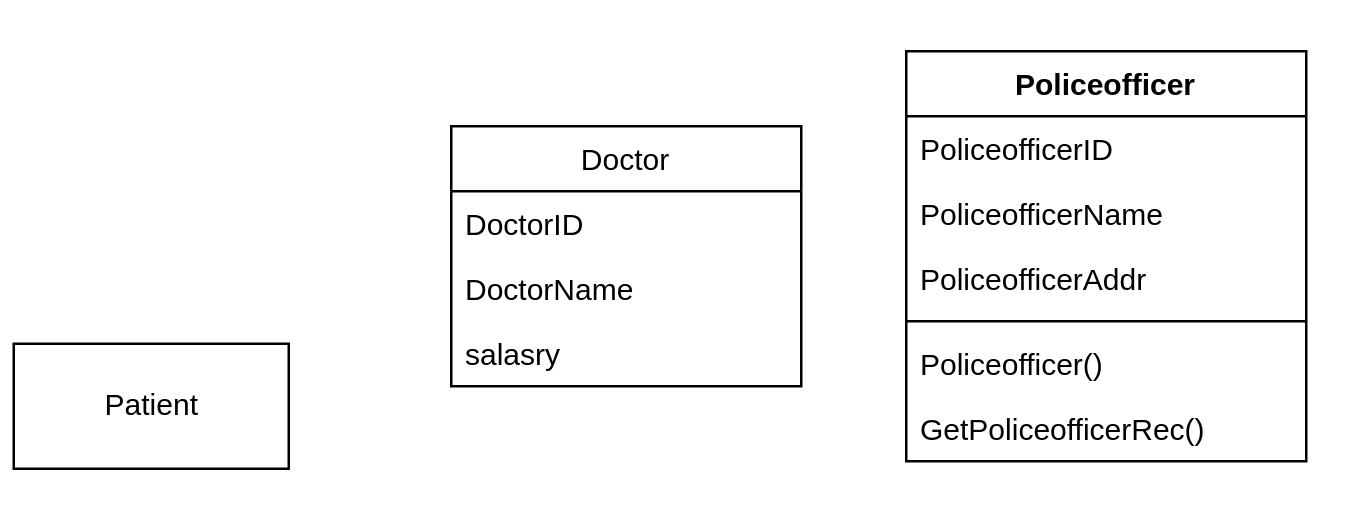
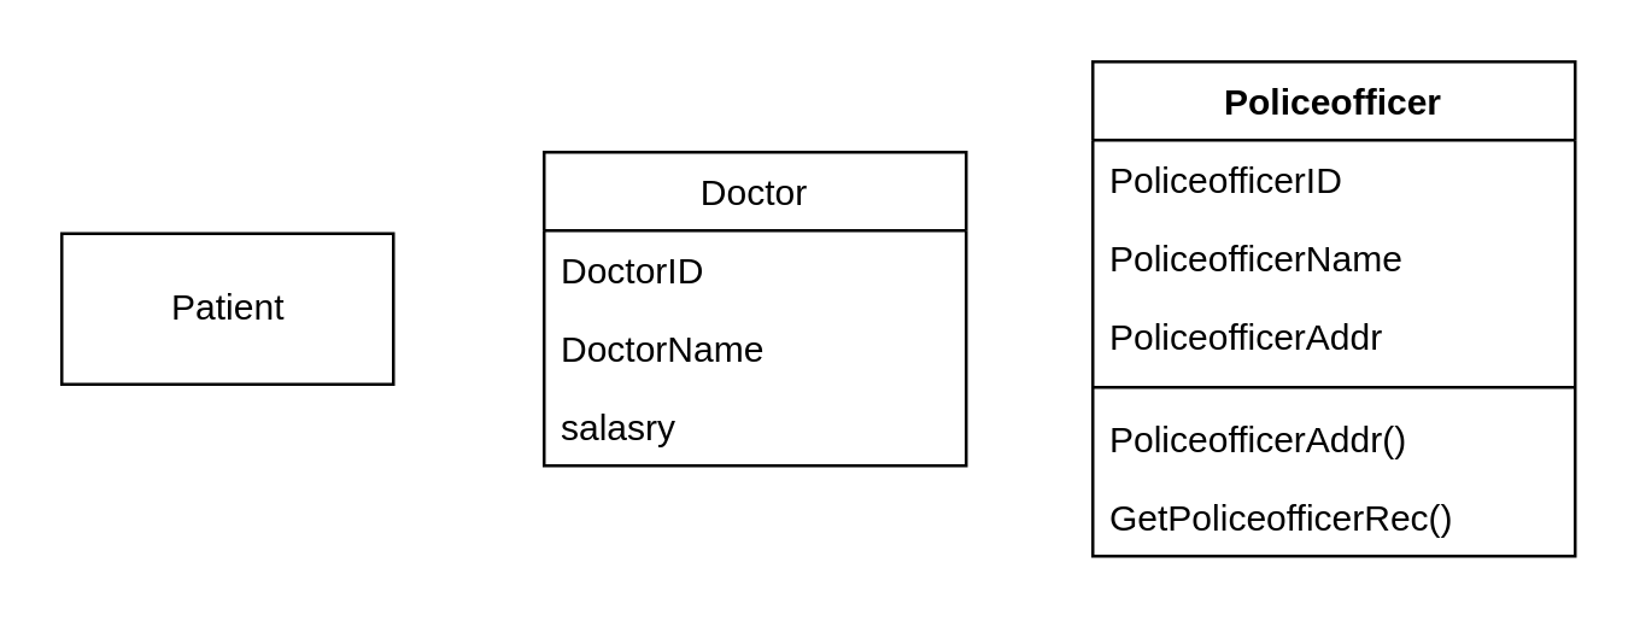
- <mxCell id="12" value="Policeofficer()" style="text;strokeColor=none;fillColor=none;align=left;verticalAlign=top;spacingLeft=4;spacingRight=4;overflow=hidden;rotatable=0;points=[[0,0.5],[1,0.5]];portConstraint=eastwest;" vertex="1" parent="7"><mxGeometry y="112" width="160" height="26" as="geometry" /></mxCell>
+ <mxCell id="12" value="PoliceofficerAddr()" style="text;strokeColor=none;fillColor=none;align=left;verticalAlign=top;spacingLeft=4;spacingRight=4;overflow=hidden;rotatable=0;points=[[0,0.5],[1,0.5]];portConstraint=eastwest;" vertex="1" parent="7"><mxGeometry y="112" width="160" height="26" as="geometry" /></mxCell>
- <mxCell id="2" value="Patient" style="html=1;" vertex="1" parent="1"><mxGeometry x="5" y="137" width="110" height="50" as="geometry" /></mxCell>
+ <mxCell id="2" value="Patient" style="html=1;" vertex="1" parent="1"><mxGeometry x="20" y="77" width="110" height="50" as="geometry" /></mxCell>
